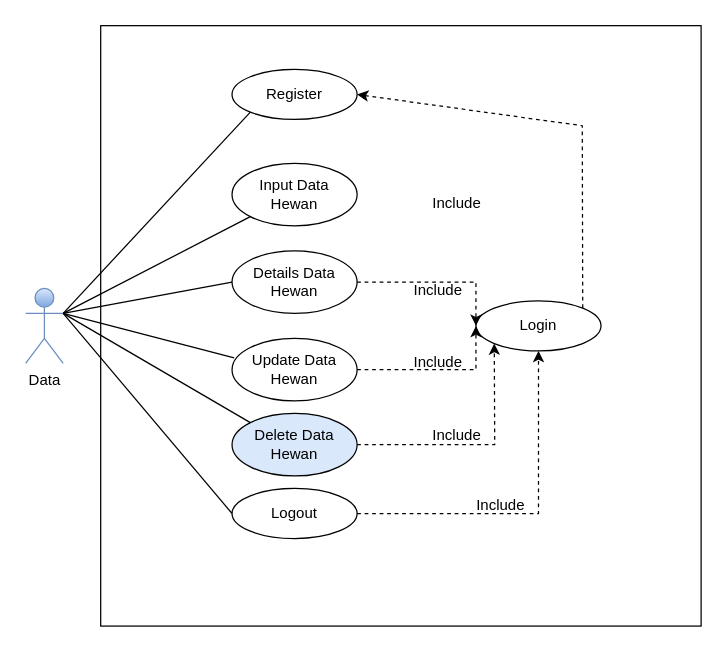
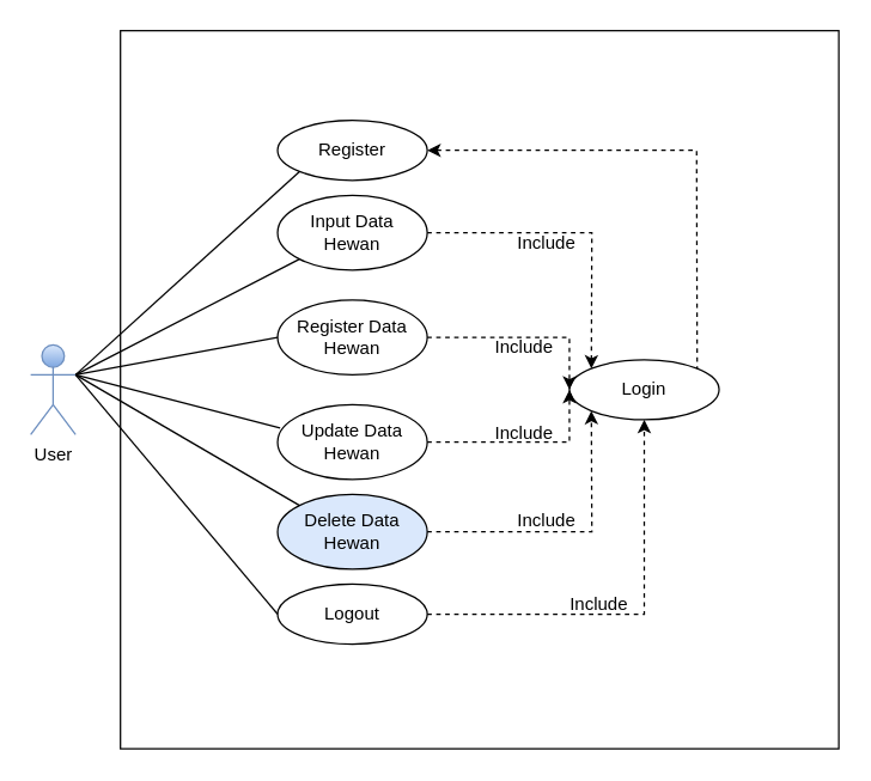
- <mxCell id="14" value="Register" style="ellipse;whiteSpace=wrap;html=1;" parent="1" vertex="1"><mxGeometry x="185" y="55" width="100" height="40" as="geometry" /></mxCell>
+ <mxCell id="14" value="Register" style="ellipse;whiteSpace=wrap;html=1;" parent="1" vertex="1"><mxGeometry x="185" y="80" width="100" height="40" as="geometry" /></mxCell>
+ <mxCell id="24" value="" style="endArrow=classic;html=1;rounded=0;exitX=1;exitY=0.5;exitDx=0;exitDy=0;dashed=1;entryX=0;entryY=0;entryDx=0;entryDy=0;" edge="1" parent="1" source="5" target="12"><mxGeometry width="50" height="50" relative="1" as="geometry"><mxPoint x="285" y="170" as="sourcePoint" /><mxPoint x="380" y="215" as="targetPoint" /><Array as="points"><mxPoint x="395" y="155" /></Array></mxGeometry></mxCell>
- <mxCell id="4" value="Details Data Hewan" style="ellipse;whiteSpace=wrap;html=1;" parent="1" vertex="1"><mxGeometry x="185" y="200" width="100" height="50" as="geometry" /></mxCell>
+ <mxCell id="4" value="Register Data Hewan" style="ellipse;whiteSpace=wrap;html=1;" parent="1" vertex="1"><mxGeometry x="185" y="200" width="100" height="50" as="geometry" /></mxCell>
- <mxCell id="3" value="Data" style="shape=umlActor;verticalLabelPosition=bottom;verticalAlign=top;html=1;outlineConnect=0;fillColor=#dae8fc;gradientColor=#7ea6e0;strokeColor=#6c8ebf;" parent="1" vertex="1"><mxGeometry x="20" y="230" width="30" height="60" as="geometry" /></mxCell>
+ <mxCell id="3" value="User" style="shape=umlActor;verticalLabelPosition=bottom;verticalAlign=top;html=1;outlineConnect=0;fillColor=#dae8fc;gradientColor=#7ea6e0;strokeColor=#6c8ebf;" parent="1" vertex="1"><mxGeometry x="20" y="230" width="30" height="60" as="geometry" /></mxCell>
